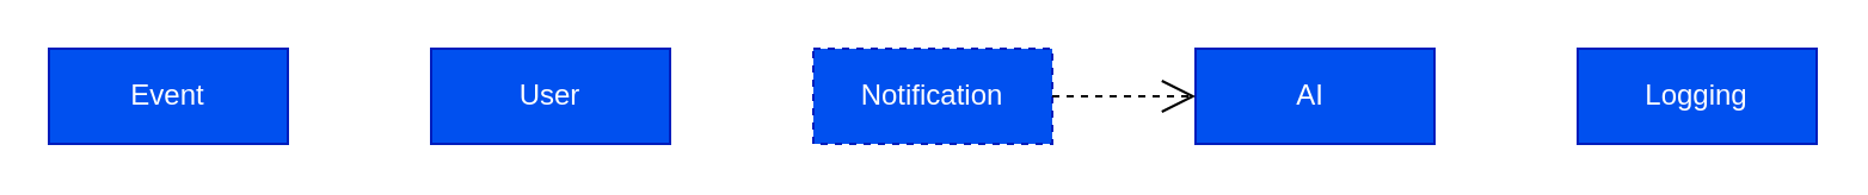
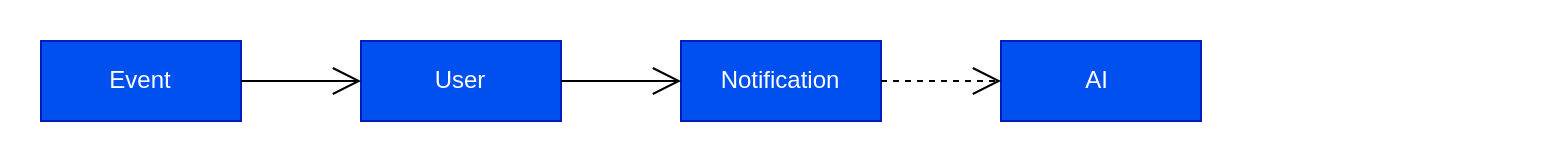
+ <mxCell id="9" value="" style="endArrow=open;endFill=1;endSize=12;html=1;rounded=0;entryX=0;entryY=0.5;entryDx=0;entryDy=0;exitX=1;exitY=0.5;exitDx=0;exitDy=0;" parent="1" source="6" target="5" edge="1"><mxGeometry width="160" relative="1" as="geometry"><mxPoint x="100" y="0" as="sourcePoint" /><mxPoint x="260" y="0" as="targetPoint" /></mxGeometry></mxCell>
+ <mxCell id="7" value="" style="endArrow=open;endFill=1;endSize=12;html=1;rounded=0;exitX=1;exitY=0.5;exitDx=0;exitDy=0;entryX=0;entryY=0.5;entryDx=0;entryDy=0;" parent="1" source="5" target="4" edge="1"><mxGeometry width="160" relative="1" as="geometry"><mxPoint x="250" y="90" as="sourcePoint" /><mxPoint x="410" y="90" as="targetPoint" /></mxGeometry></mxCell>
- <mxCell id="4" value="Notification" style="whiteSpace=wrap;html=1;align=center;fillColor=#0050ef;fontColor=#ffffff;strokeColor=#001DBC;dashed=1;" parent="1" vertex="1"><mxGeometry x="340" y="20" width="100" height="40" as="geometry" /></mxCell>
+ <mxCell id="4" value="Notification" style="whiteSpace=wrap;html=1;align=center;fillColor=#0050ef;fontColor=#ffffff;strokeColor=#001DBC;" parent="1" vertex="1"><mxGeometry x="340" y="20" width="100" height="40" as="geometry" /></mxCell>
- <mxCell id="2" value="Logging" style="whiteSpace=wrap;html=1;align=center;fillColor=#0050ef;strokeColor=#001DBC;fontColor=#ffffff;" parent="1" vertex="1"><mxGeometry x="660" y="20" width="100" height="40" as="geometry" /></mxCell>
